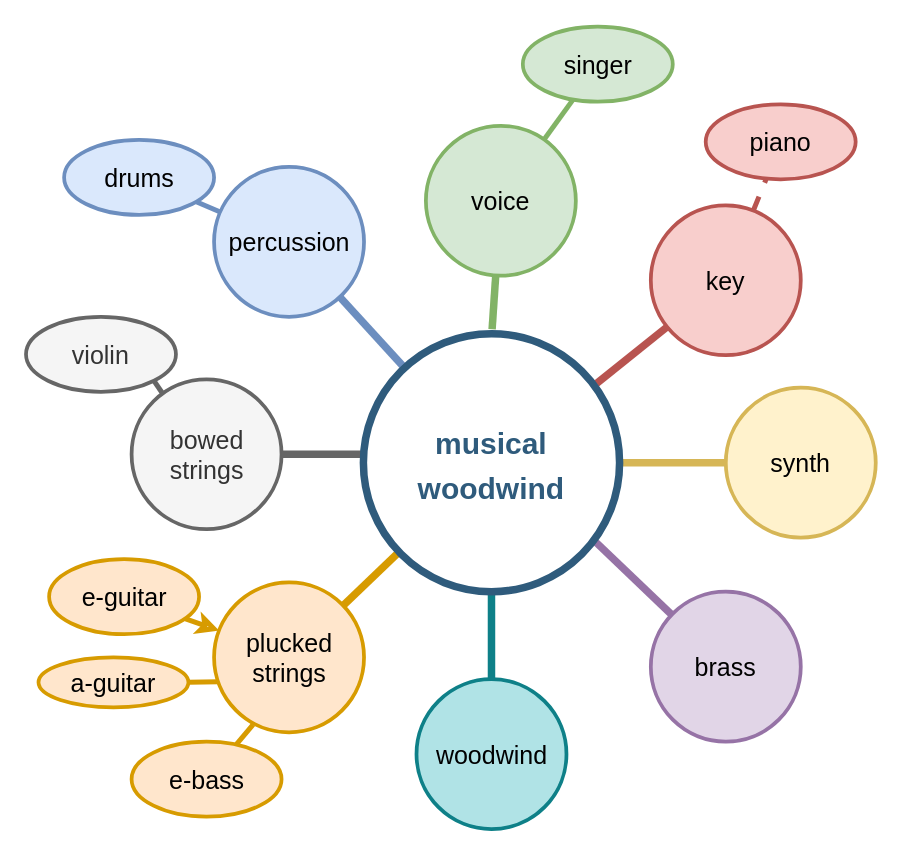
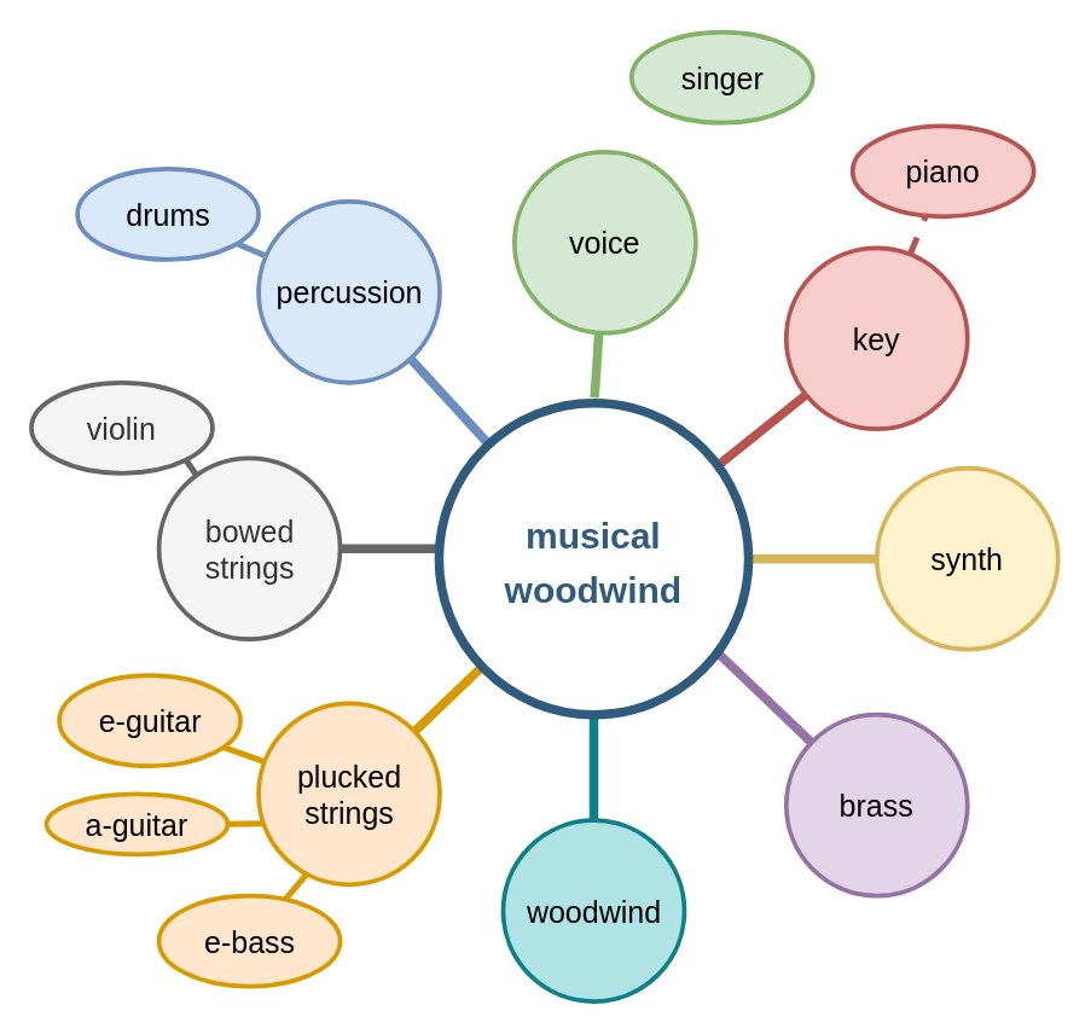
- <mxCell id="20" style="edgeStyle=none;rounded=1;orthogonalLoop=1;jettySize=auto;html=1;endArrow=none;endFill=0;strokeColor=#82b366;strokeWidth=4;fillColor=#d5e8d4;" parent="1" source="21" target="18" edge="1"><mxGeometry relative="1" as="geometry" /></mxCell>
- <mxCell id="14" style="edgeStyle=none;rounded=1;orthogonalLoop=1;jettySize=auto;html=1;endArrow=classic;endFill=0;strokeColor=#d79b00;strokeWidth=4;fillColor=#ffe6cc;entryX=0.033;entryY=0.321;entryDx=0;entryDy=0;entryPerimeter=0;" parent="1" source="15" target="11" edge="1"><mxGeometry relative="1" as="geometry" /></mxCell>
+ <mxCell id="14" style="edgeStyle=none;rounded=1;orthogonalLoop=1;jettySize=auto;html=1;endArrow=none;endFill=0;strokeColor=#d79b00;strokeWidth=4;fillColor=#ffe6cc;entryX=0.033;entryY=0.321;entryDx=0;entryDy=0;entryPerimeter=0;" parent="1" source="15" target="11" edge="1"><mxGeometry relative="1" as="geometry" /></mxCell>
